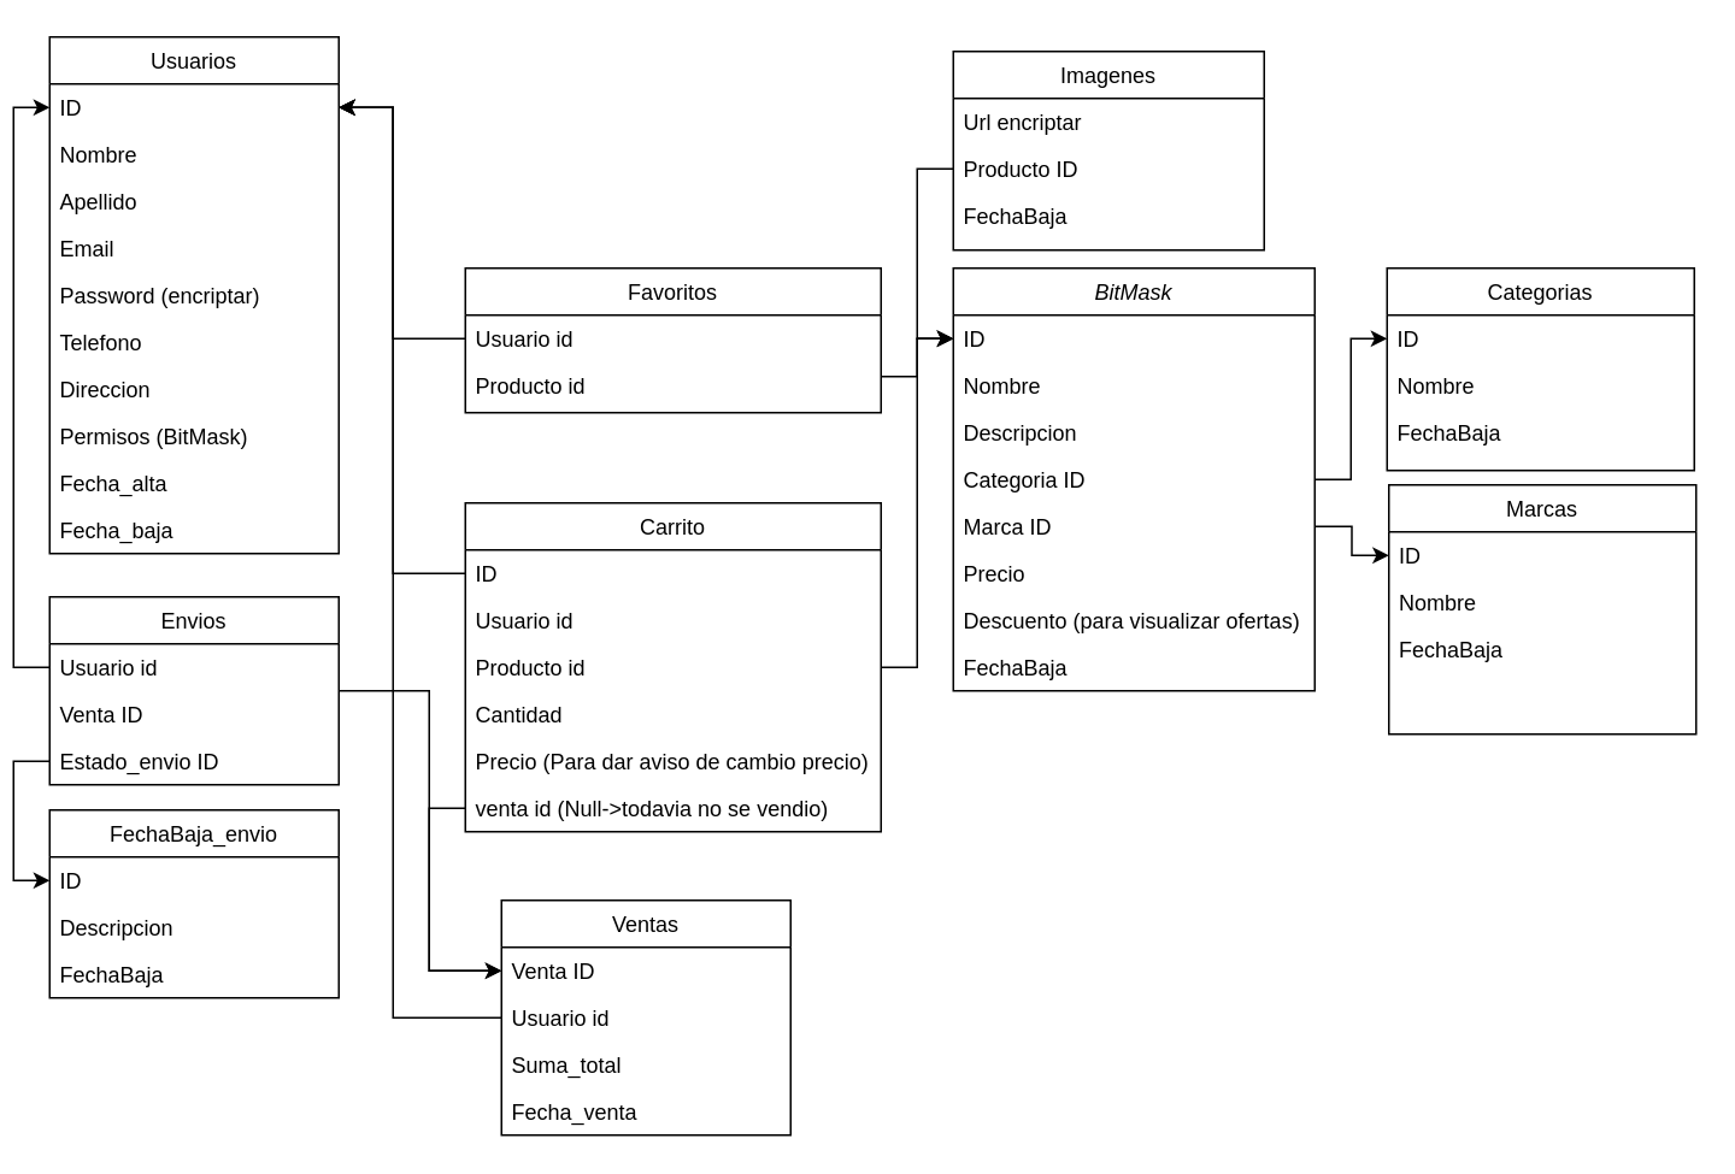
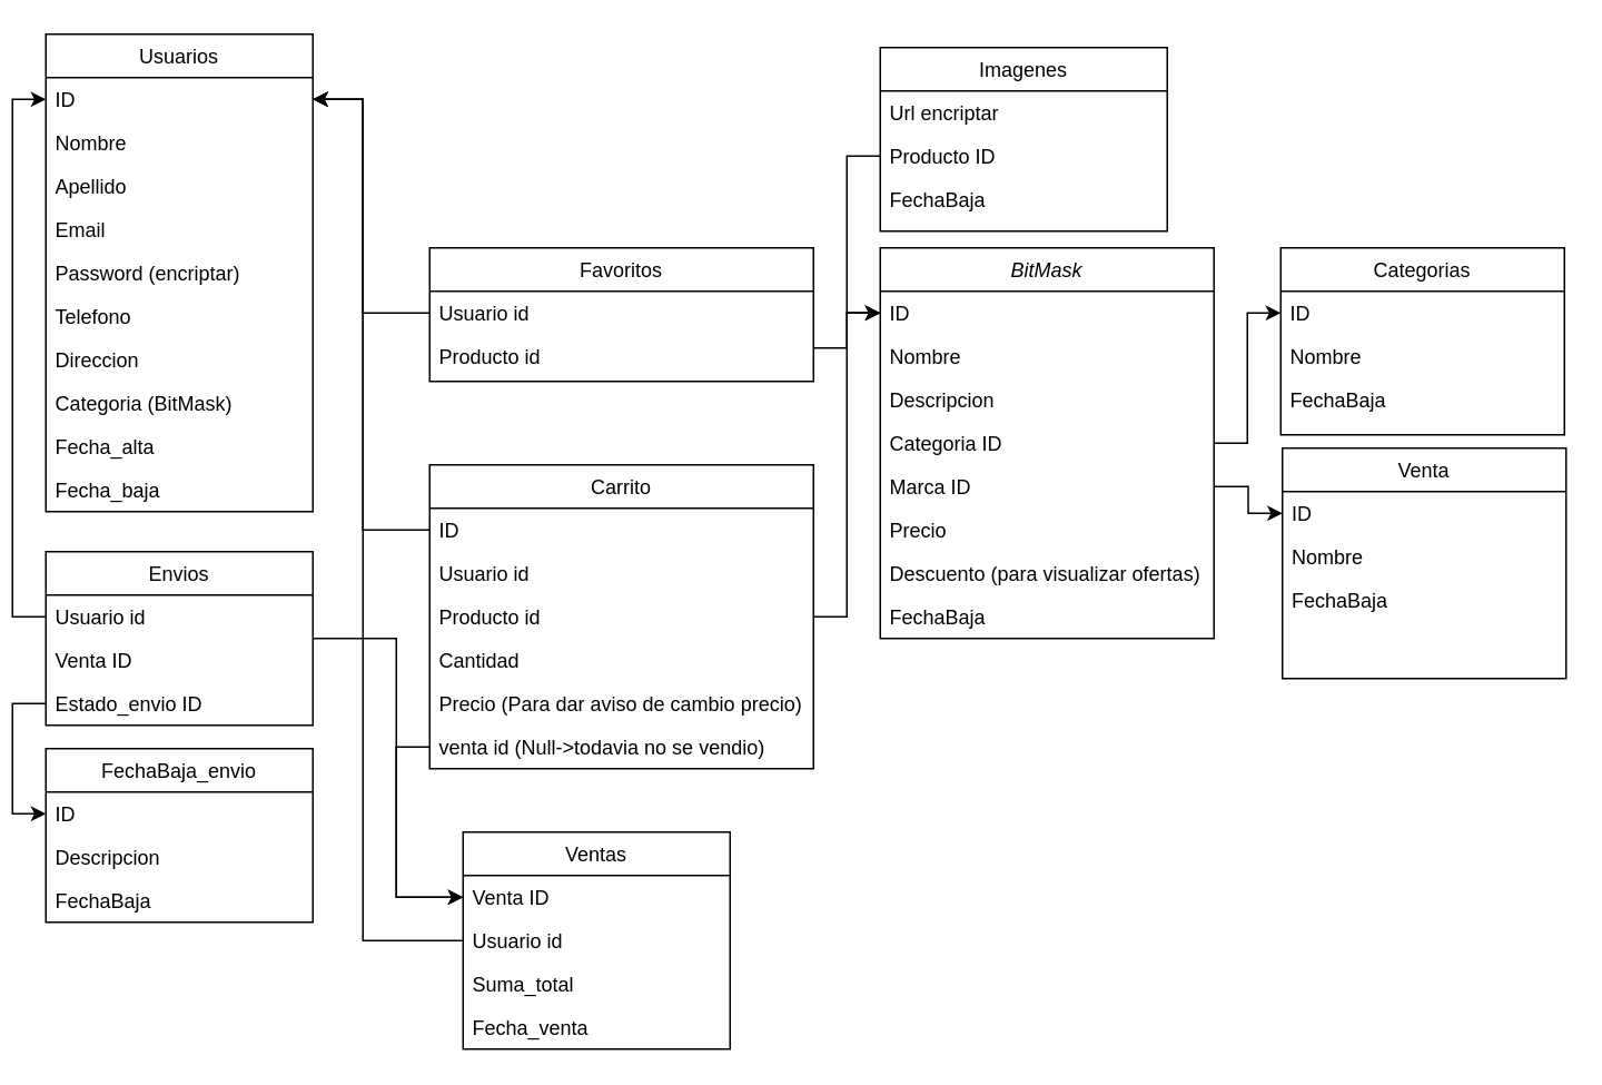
- <mxCell id="44" value="Permisos (BitMask)" style="text;align=left;verticalAlign=top;spacingLeft=4;spacingRight=4;overflow=hidden;rotatable=0;points=[[0,0.5],[1,0.5]];portConstraint=eastwest;rounded=0;shadow=0;html=0;" vertex="1" parent="36"><mxGeometry y="208" width="160" height="26" as="geometry" /></mxCell>
+ <mxCell id="44" value="Categoria (BitMask)" style="text;align=left;verticalAlign=top;spacingLeft=4;spacingRight=4;overflow=hidden;rotatable=0;points=[[0,0.5],[1,0.5]];portConstraint=eastwest;rounded=0;shadow=0;html=0;" vertex="1" parent="36"><mxGeometry y="208" width="160" height="26" as="geometry" /></mxCell>
- <mxCell id="11" value="Marcas" style="swimlane;fontStyle=0;align=center;verticalAlign=top;childLayout=stackLayout;horizontal=1;startSize=26;horizontalStack=0;resizeParent=1;resizeLast=0;collapsible=1;marginBottom=0;rounded=0;shadow=0;strokeWidth=1;" vertex="1" parent="1"><mxGeometry x="761" y="268" width="170" height="138" as="geometry"><mxRectangle x="130" y="380" width="160" height="26" as="alternateBounds" /></mxGeometry></mxCell>
+ <mxCell id="11" value="Venta" style="swimlane;fontStyle=0;align=center;verticalAlign=top;childLayout=stackLayout;horizontal=1;startSize=26;horizontalStack=0;resizeParent=1;resizeLast=0;collapsible=1;marginBottom=0;rounded=0;shadow=0;strokeWidth=1;" vertex="1" parent="1"><mxGeometry x="761" y="268" width="170" height="138" as="geometry"><mxRectangle x="130" y="380" width="160" height="26" as="alternateBounds" /></mxGeometry></mxCell>
